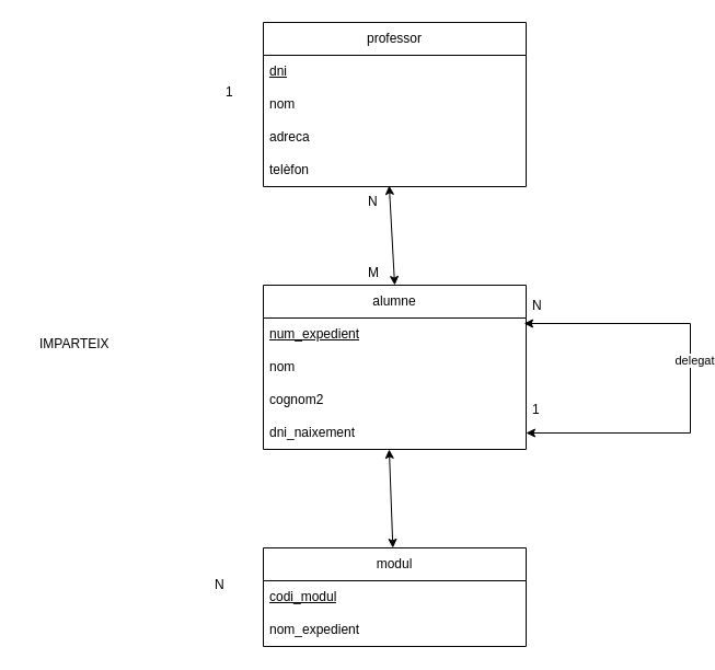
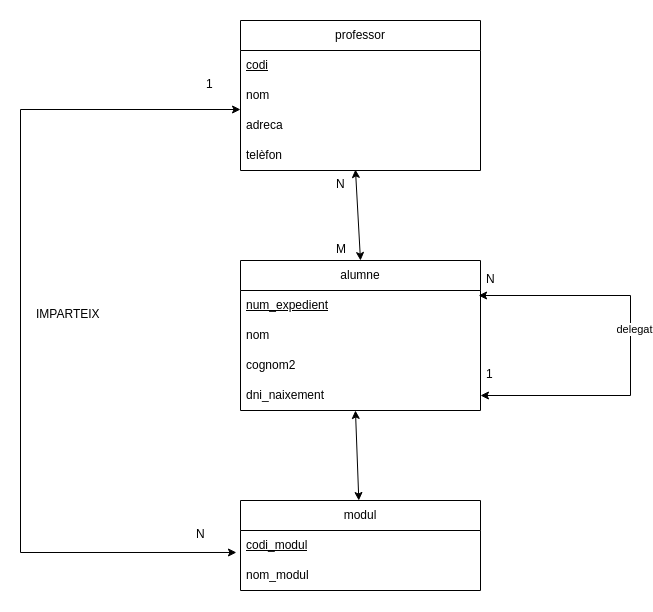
- <mxCell id="3" value="&lt;u&gt;dni&lt;/u&gt;" style="text;strokeColor=none;fillColor=none;align=left;verticalAlign=middle;spacingLeft=4;spacingRight=4;overflow=hidden;points=[[0,0.5],[1,0.5]];portConstraint=eastwest;rotatable=0;whiteSpace=wrap;html=1;" vertex="1" parent="2"><mxGeometry y="30" width="240" height="30" as="geometry" /></mxCell>
+ <mxCell id="3" value="&lt;u&gt;codi&lt;/u&gt;" style="text;strokeColor=none;fillColor=none;align=left;verticalAlign=middle;spacingLeft=4;spacingRight=4;overflow=hidden;points=[[0,0.5],[1,0.5]];portConstraint=eastwest;rotatable=0;whiteSpace=wrap;html=1;" vertex="1" parent="2"><mxGeometry y="30" width="240" height="30" as="geometry" /></mxCell>
+ <mxCell id="19" value="" style="endArrow=classic;startArrow=classic;html=1;rounded=0;exitX=0;exitY=-0.033;exitDx=0;exitDy=0;entryX=-0.017;entryY=0.733;entryDx=0;entryDy=0;entryPerimeter=0;exitPerimeter=0;" edge="1" parent="1" source="5" target="15"><mxGeometry width="50" height="50" relative="1" as="geometry"><mxPoint x="365" y="420" as="sourcePoint" /><mxPoint x="368" y="510" as="targetPoint" /><Array as="points"><mxPoint x="20" y="109" /><mxPoint x="20" y="552" /></Array></mxGeometry></mxCell>
- <mxCell id="16" value="nom_expedient" style="text;strokeColor=none;fillColor=none;align=left;verticalAlign=middle;spacingLeft=4;spacingRight=4;overflow=hidden;points=[[0,0.5],[1,0.5]];portConstraint=eastwest;rotatable=0;whiteSpace=wrap;html=1;" vertex="1" parent="14"><mxGeometry y="60" width="240" height="30" as="geometry" /></mxCell>
+ <mxCell id="16" value="nom_modul" style="text;strokeColor=none;fillColor=none;align=left;verticalAlign=middle;spacingLeft=4;spacingRight=4;overflow=hidden;points=[[0,0.5],[1,0.5]];portConstraint=eastwest;rotatable=0;whiteSpace=wrap;html=1;" vertex="1" parent="14"><mxGeometry y="60" width="240" height="30" as="geometry" /></mxCell>
